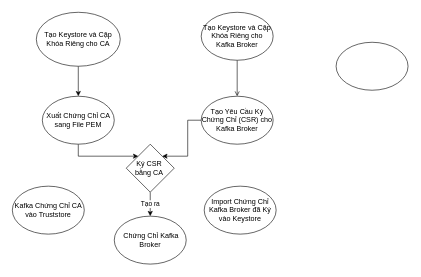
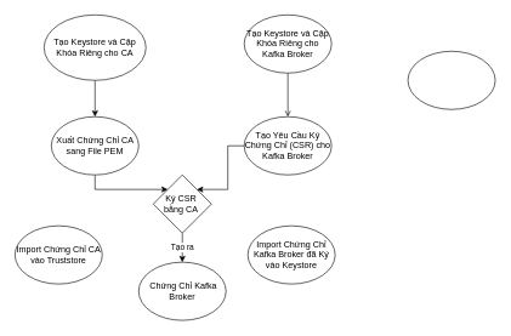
- <mxCell id="12" value="&lt;span class=&quot;hljs-selector-tag&quot;&gt;Kafka&lt;/span&gt; &lt;span class=&quot;hljs-selector-tag&quot;&gt;Ch&lt;/span&gt;ứ&lt;span class=&quot;hljs-selector-tag&quot;&gt;ng&lt;/span&gt; &lt;span class=&quot;hljs-selector-tag&quot;&gt;Ch&lt;/span&gt;ỉ &lt;span class=&quot;hljs-selector-tag&quot;&gt;CA&lt;/span&gt; &lt;span class=&quot;hljs-selector-tag&quot;&gt;v&lt;/span&gt;à&lt;span class=&quot;hljs-selector-tag&quot;&gt;o&lt;/span&gt; &lt;span class=&quot;hljs-selector-tag&quot;&gt;Truststore&lt;/span&gt;" style="ellipse;whiteSpace=wrap;html=1;" parent="1" vertex="1"><mxGeometry x="20" y="310" width="120" height="80" as="geometry" /></mxCell>
+ <mxCell id="12" value="&lt;span class=&quot;hljs-selector-tag&quot;&gt;Import&lt;/span&gt; &lt;span class=&quot;hljs-selector-tag&quot;&gt;Ch&lt;/span&gt;ứ&lt;span class=&quot;hljs-selector-tag&quot;&gt;ng&lt;/span&gt; &lt;span class=&quot;hljs-selector-tag&quot;&gt;Ch&lt;/span&gt;ỉ &lt;span class=&quot;hljs-selector-tag&quot;&gt;CA&lt;/span&gt; &lt;span class=&quot;hljs-selector-tag&quot;&gt;v&lt;/span&gt;à&lt;span class=&quot;hljs-selector-tag&quot;&gt;o&lt;/span&gt; &lt;span class=&quot;hljs-selector-tag&quot;&gt;Truststore&lt;/span&gt;" style="ellipse;whiteSpace=wrap;html=1;" parent="1" vertex="1"><mxGeometry x="20" y="310" width="120" height="80" as="geometry" /></mxCell>
